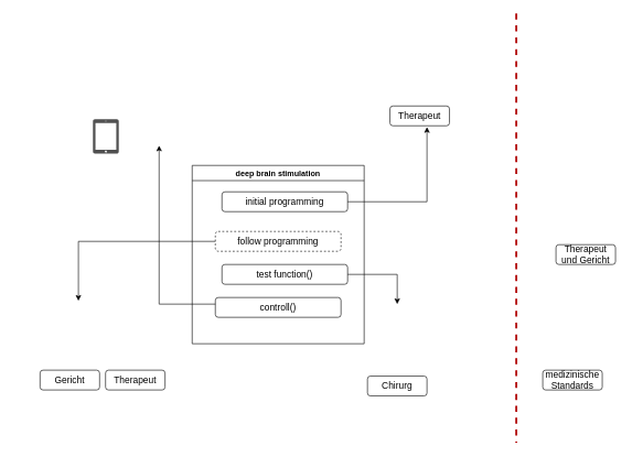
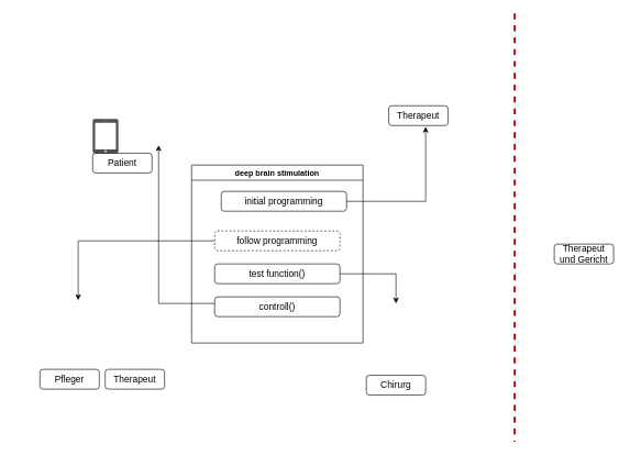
+ <mxCell id="24" value="Patient" style="rounded=1;whiteSpace=wrap;html=1;fontSize=14;strokeWidth=1;fillColor=none;gradientColor=none;" vertex="1" parent="1"><mxGeometry x="140" y="232" width="90" height="30" as="geometry" /></mxCell>
- <mxCell id="5" value="test function()" style="rounded=1;whiteSpace=wrap;html=1;fontSize=14;strokeWidth=1;fillColor=none;gradientColor=none;" vertex="1" parent="2"><mxGeometry x="45" y="150" width="190" height="30" as="geometry" /></mxCell>
+ <mxCell id="5" value="test function()" style="rounded=1;whiteSpace=wrap;html=1;fontSize=14;strokeWidth=1;fillColor=none;gradientColor=none;" vertex="1" parent="2"><mxGeometry x="35" y="150" width="190" height="30" as="geometry" /></mxCell>
- <mxCell id="22" value="Gericht" style="rounded=1;whiteSpace=wrap;html=1;fontSize=14;strokeWidth=1;fillColor=none;gradientColor=none;" vertex="1" parent="1"><mxGeometry x="60" y="560" width="90" height="30" as="geometry" /></mxCell>
+ <mxCell id="22" value="Pfleger" style="rounded=1;whiteSpace=wrap;html=1;fontSize=14;strokeWidth=1;fillColor=none;gradientColor=none;" vertex="1" parent="1"><mxGeometry x="60" y="560" width="90" height="30" as="geometry" /></mxCell>
- <mxCell id="27" value="medizinische Standards" style="rounded=1;whiteSpace=wrap;html=1;fontSize=14;strokeWidth=1;fillColor=none;gradientColor=none;" vertex="1" parent="1"><mxGeometry x="820" y="560" width="90" height="30" as="geometry" /></mxCell>
